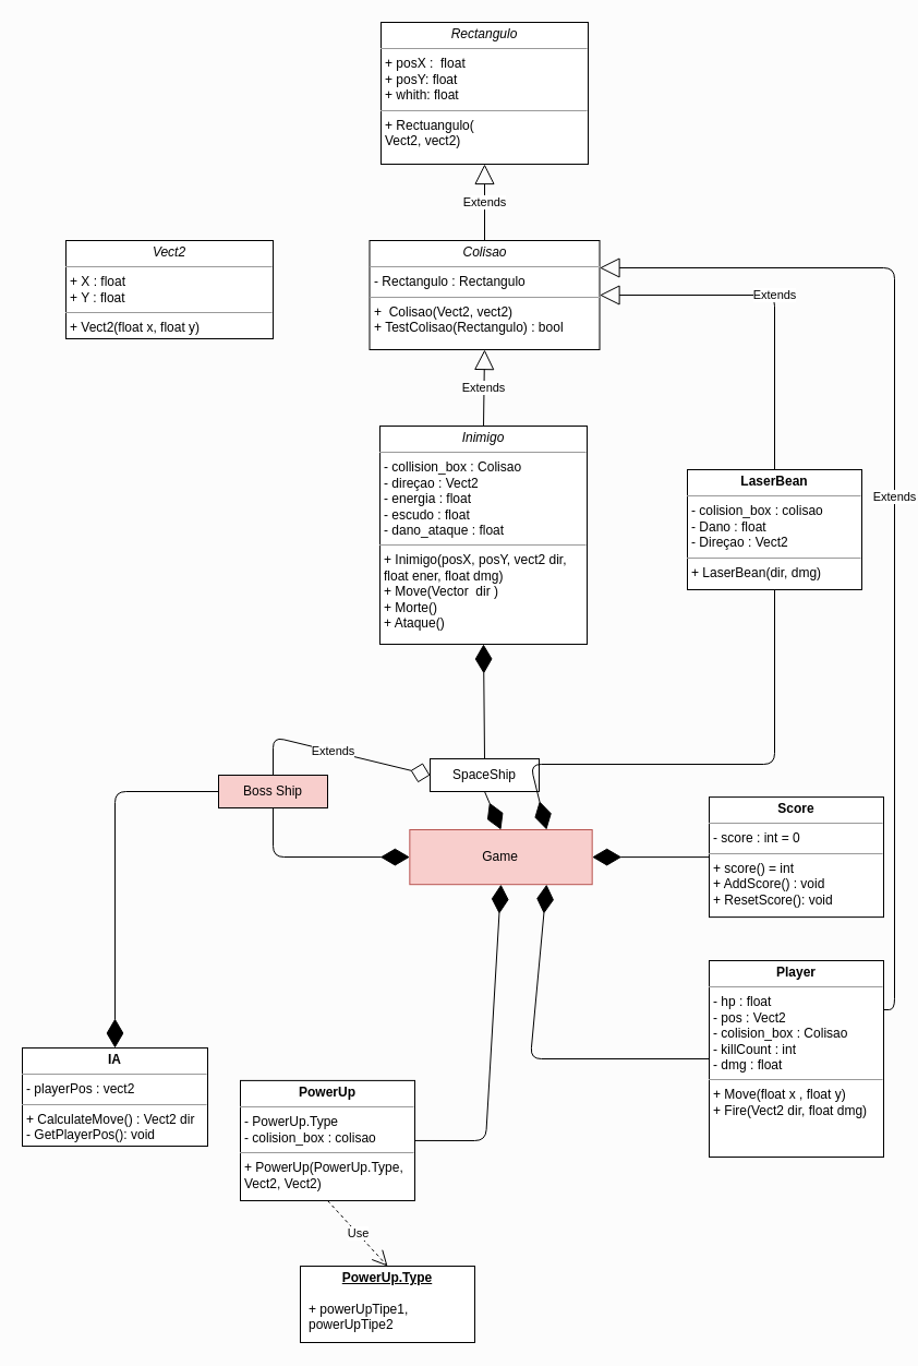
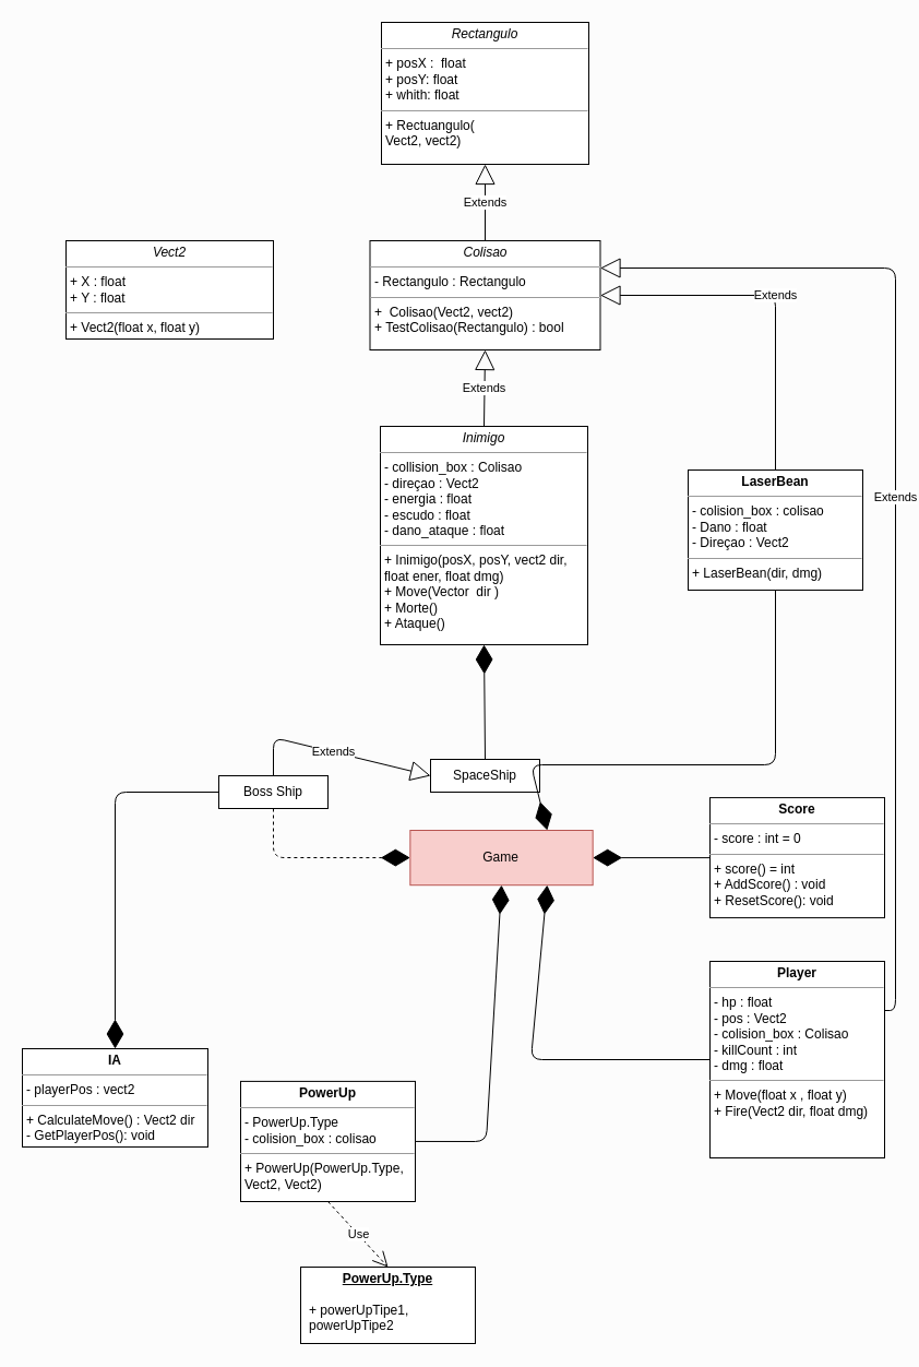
- <mxCell id="15" value="Extends" style="endArrow=diamond;endSize=16;endFill=0;html=1;entryX=0;entryY=0.5;entryDx=0;entryDy=0;exitX=0.5;exitY=0;exitDx=0;exitDy=0;" edge="1" parent="1" source="14" target="2"><mxGeometry width="160" relative="1" as="geometry"><mxPoint x="454" y="440" as="sourcePoint" /><mxPoint x="454" y="350" as="targetPoint" /><Array as="points"><mxPoint x="250" y="675" /></Array></mxGeometry></mxCell>
+ <mxCell id="15" value="Extends" style="endArrow=block;endSize=16;endFill=0;html=1;entryX=0;entryY=0.5;entryDx=0;entryDy=0;exitX=0.5;exitY=0;exitDx=0;exitDy=0;" edge="1" parent="1" source="14" target="2"><mxGeometry width="160" relative="1" as="geometry"><mxPoint x="454" y="440" as="sourcePoint" /><mxPoint x="454" y="350" as="targetPoint" /><Array as="points"><mxPoint x="250" y="675" /></Array></mxGeometry></mxCell>
- <mxCell id="14" value="Boss Ship" style="rounded=0;whiteSpace=wrap;html=1;fillColor=#f8cecc;" vertex="1" parent="1"><mxGeometry x="200" y="710" width="100" height="30" as="geometry" /></mxCell>
+ <mxCell id="14" value="Boss Ship" style="rounded=0;whiteSpace=wrap;html=1;" vertex="1" parent="1"><mxGeometry x="200" y="710" width="100" height="30" as="geometry" /></mxCell>
- <mxCell id="9" value="" style="endArrow=diamondThin;endFill=1;endSize=24;html=1;exitX=0.5;exitY=1;exitDx=0;exitDy=0;entryX=0.5;entryY=0;entryDx=0;entryDy=0;" edge="1" parent="1" source="2" target="8"><mxGeometry width="160" relative="1" as="geometry"><mxPoint x="470" y="810" as="sourcePoint" /><mxPoint x="390" y="740" as="targetPoint" /></mxGeometry></mxCell>
- <mxCell id="16" value="" style="endArrow=diamondThin;endFill=1;endSize=24;html=1;exitX=0.5;exitY=1;exitDx=0;exitDy=0;entryX=0;entryY=0.5;entryDx=0;entryDy=0;" edge="1" parent="1" source="14" target="8"><mxGeometry width="160" relative="1" as="geometry"><mxPoint x="454" y="710" as="sourcePoint" /><mxPoint x="454" y="800" as="targetPoint" /><Array as="points"><mxPoint x="250" y="785" /></Array></mxGeometry></mxCell>
+ <mxCell id="16" value="" style="endArrow=diamondThin;endFill=1;endSize=24;html=1;exitX=0.5;exitY=1;exitDx=0;exitDy=0;entryX=0;entryY=0.5;entryDx=0;entryDy=0;dashed=1;" edge="1" parent="1" source="14" target="8"><mxGeometry width="160" relative="1" as="geometry"><mxPoint x="454" y="710" as="sourcePoint" /><mxPoint x="454" y="800" as="targetPoint" /><Array as="points"><mxPoint x="250" y="785" /></Array></mxGeometry></mxCell>
